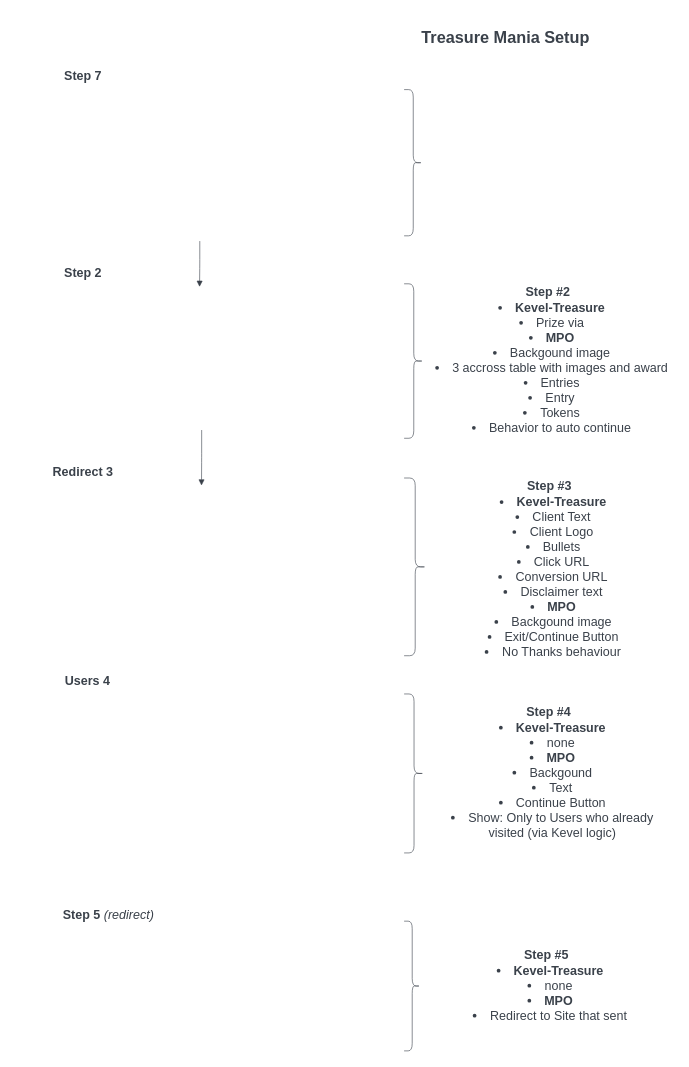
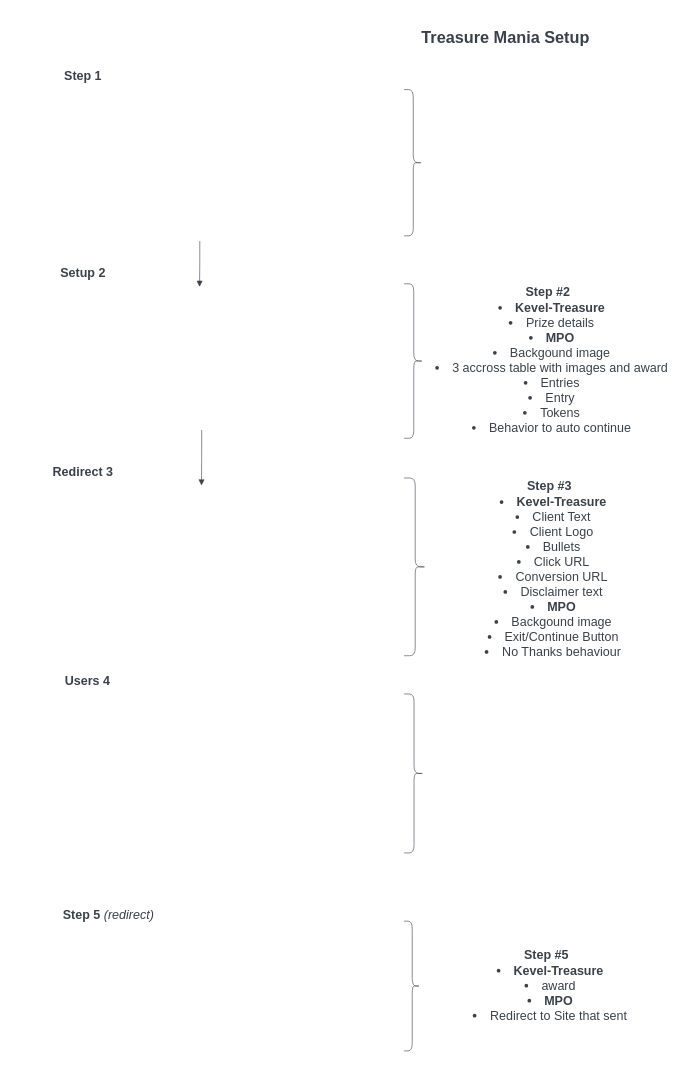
- <mxCell id="6" value="Step 7" style="html=1;overflow=block;blockSpacing=1;whiteSpace=wrap;fontSize=16.7;fontColor=#3a414a;fontStyle=1;spacing=3.8;strokeOpacity=0;fillOpacity=0;rounded=1;absoluteArcSize=1;arcSize=9;fillColor=#ffffff;strokeWidth=0.8;lucidId=i2ZsZnJC2orE;" vertex="1" parent="1"><mxGeometry x="20" y="79" width="180" height="45" as="geometry" /></mxCell>
+ <mxCell id="6" value="Step 1" style="html=1;overflow=block;blockSpacing=1;whiteSpace=wrap;fontSize=16.7;fontColor=#3a414a;fontStyle=1;spacing=3.8;strokeOpacity=0;fillOpacity=0;rounded=1;absoluteArcSize=1;arcSize=9;fillColor=#ffffff;strokeWidth=0.8;lucidId=i2ZsZnJC2orE;" vertex="1" parent="1"><mxGeometry x="20" y="79" width="180" height="45" as="geometry" /></mxCell>
- <mxCell id="7" value="Step 2" style="html=1;overflow=block;blockSpacing=1;whiteSpace=wrap;fontSize=16.7;fontColor=#3a414a;fontStyle=1;spacing=3.8;strokeOpacity=0;fillOpacity=0;rounded=1;absoluteArcSize=1;arcSize=9;fillColor=#ffffff;strokeWidth=0.8;lucidId=t2ZsYhyUbmtf;" vertex="1" parent="1"><mxGeometry x="20" y="341" width="180" height="45" as="geometry" /></mxCell>
+ <mxCell id="7" value="Setup 2" style="html=1;overflow=block;blockSpacing=1;whiteSpace=wrap;fontSize=16.7;fontColor=#3a414a;fontStyle=1;spacing=3.8;strokeOpacity=0;fillOpacity=0;rounded=1;absoluteArcSize=1;arcSize=9;fillColor=#ffffff;strokeWidth=0.8;lucidId=t2ZsYhyUbmtf;" vertex="1" parent="1"><mxGeometry x="20" y="341" width="180" height="45" as="geometry" /></mxCell>
- <mxCell id="15" value="&lt;div style=&quot;display: flex; justify-content: center; text-align: center; align-items: baseline; font-size: 0; line-height: 1.25;margin-top: -2px;&quot;&gt;&lt;span&gt;&lt;span style=&quot;font-size:16.7px;color:#3a414a;font-weight: bold;&quot;&gt;Step #2&#10;&lt;/span&gt;&lt;/span&gt;&lt;/div&gt;&lt;ul style=&quot;margin: 0px; padding-left: 10px;list-style-position: inside; list-style-type:disc&quot;&gt;&lt;li style=&quot;text-align:center;color:#3a414a;font-size:16.7px;&quot;&gt;&lt;span style=&quot;margin-left: 0px;margin-top: -2px;&quot;&gt;&lt;span style=&quot;font-size:16.7px;color:#3a414a;font-weight: bold;&quot;&gt;Kevel-Treasure&lt;/span&gt;&lt;span style=&quot;font-size:16.7px;color:#3a414a;&quot;&gt;&lt;/span&gt;&lt;/span&gt;&lt;/li&gt;&lt;li style=&quot;text-align:center;color:#3a414a;font-size:16.7px;&quot;&gt;&lt;span style=&quot;margin-left: 0px;margin-top: -2px;&quot;&gt;&lt;span style=&quot;font-size:16.7px;color:#3a414a;&quot;&gt;Prize via&lt;/span&gt;&lt;/span&gt;&lt;/li&gt;&lt;li style=&quot;text-align:center;color:#3a414a;font-size:16.7px;&quot;&gt;&lt;span style=&quot;margin-left: 0px;margin-top: -2px;&quot;&gt;&lt;span style=&quot;font-size:16.7px;color:#3a414a;&quot;&gt;&lt;span style=&quot;font-size:16.7px;color:#3a414a;font-weight: bold;&quot;&gt;MPO&lt;/span&gt;&lt;/span&gt;&lt;/span&gt;&lt;/li&gt;&lt;li style=&quot;text-align:center;color:#3a414a;font-size:16.7px;&quot;&gt;&lt;span style=&quot;margin-left: 0px;margin-top: -2px;&quot;&gt;&lt;span style=&quot;font-size:16.7px;color:#3a414a;&quot;&gt;Backgound image&lt;/span&gt;&lt;/span&gt;&lt;/li&gt;&lt;li style=&quot;text-align:center;color:#3a414a;font-size:16.7px;&quot;&gt;&lt;span style=&quot;margin-left: 0px;margin-top: -2px;&quot;&gt;&lt;span style=&quot;font-size:16.7px;color:#3a414a;&quot;&gt;3 accross table with images and award&lt;/span&gt;&lt;/span&gt;&lt;/li&gt;&lt;li style=&quot;text-align:center;color:#3a414a;font-size:16.7px;&quot;&gt;&lt;span style=&quot;margin-left: 0px;margin-top: -2px;&quot;&gt;&lt;span style=&quot;font-size:16.7px;color:#3a414a;&quot;&gt;Entries&lt;/span&gt;&lt;/span&gt;&lt;/li&gt;&lt;li style=&quot;text-align:center;color:#3a414a;font-size:16.7px;&quot;&gt;&lt;span style=&quot;margin-left: 0px;margin-top: -2px;&quot;&gt;&lt;span style=&quot;font-size:16.7px;color:#3a414a;&quot;&gt;Entry&lt;/span&gt;&lt;/span&gt;&lt;/li&gt;&lt;li style=&quot;text-align:center;color:#3a414a;font-size:16.7px;&quot;&gt;&lt;span style=&quot;margin-left: 0px;margin-top: -2px;&quot;&gt;&lt;span style=&quot;font-size:16.7px;color:#3a414a;&quot;&gt;Tokens&lt;/span&gt;&lt;/span&gt;&lt;/li&gt;&lt;li style=&quot;text-align:center;color:#3a414a;font-size:16.7px;&quot;&gt;&lt;span style=&quot;margin-left: 0px;margin-top: -2px;&quot;&gt;&lt;span style=&quot;font-size:16.7px;color:#3a414a;&quot;&gt;Behavior to auto continue&lt;/span&gt;&lt;/span&gt;&lt;/li&gt;&lt;/ul&gt;" style="strokeColor=none;fillColor=none;whiteSpace=wrap;overflow=block;blockSpacing=1;html=1;fontSize=13;spacing=3.8;strokeOpacity=100;rounded=1;absoluteArcSize=1;arcSize=9;strokeWidth=0.8;" vertex="1" parent="13"><mxGeometry x="25.75" width="332.25" height="206" as="geometry" /></mxCell>
+ <mxCell id="15" value="&lt;div style=&quot;display: flex; justify-content: center; text-align: center; align-items: baseline; font-size: 0; line-height: 1.25;margin-top: -2px;&quot;&gt;&lt;span&gt;&lt;span style=&quot;font-size:16.7px;color:#3a414a;font-weight: bold;&quot;&gt;Step #2&#10;&lt;/span&gt;&lt;/span&gt;&lt;/div&gt;&lt;ul style=&quot;margin: 0px; padding-left: 10px;list-style-position: inside; list-style-type:disc&quot;&gt;&lt;li style=&quot;text-align:center;color:#3a414a;font-size:16.7px;&quot;&gt;&lt;span style=&quot;margin-left: 0px;margin-top: -2px;&quot;&gt;&lt;span style=&quot;font-size:16.7px;color:#3a414a;font-weight: bold;&quot;&gt;Kevel-Treasure&lt;/span&gt;&lt;span style=&quot;font-size:16.7px;color:#3a414a;&quot;&gt;&lt;/span&gt;&lt;/span&gt;&lt;/li&gt;&lt;li style=&quot;text-align:center;color:#3a414a;font-size:16.7px;&quot;&gt;&lt;span style=&quot;margin-left: 0px;margin-top: -2px;&quot;&gt;&lt;span style=&quot;font-size:16.7px;color:#3a414a;&quot;&gt;Prize details&lt;/span&gt;&lt;/span&gt;&lt;/li&gt;&lt;li style=&quot;text-align:center;color:#3a414a;font-size:16.7px;&quot;&gt;&lt;span style=&quot;margin-left: 0px;margin-top: -2px;&quot;&gt;&lt;span style=&quot;font-size:16.7px;color:#3a414a;&quot;&gt;&lt;span style=&quot;font-size:16.7px;color:#3a414a;font-weight: bold;&quot;&gt;MPO&lt;/span&gt;&lt;/span&gt;&lt;/span&gt;&lt;/li&gt;&lt;li style=&quot;text-align:center;color:#3a414a;font-size:16.7px;&quot;&gt;&lt;span style=&quot;margin-left: 0px;margin-top: -2px;&quot;&gt;&lt;span style=&quot;font-size:16.7px;color:#3a414a;&quot;&gt;Backgound image&lt;/span&gt;&lt;/span&gt;&lt;/li&gt;&lt;li style=&quot;text-align:center;color:#3a414a;font-size:16.7px;&quot;&gt;&lt;span style=&quot;margin-left: 0px;margin-top: -2px;&quot;&gt;&lt;span style=&quot;font-size:16.7px;color:#3a414a;&quot;&gt;3 accross table with images and award&lt;/span&gt;&lt;/span&gt;&lt;/li&gt;&lt;li style=&quot;text-align:center;color:#3a414a;font-size:16.7px;&quot;&gt;&lt;span style=&quot;margin-left: 0px;margin-top: -2px;&quot;&gt;&lt;span style=&quot;font-size:16.7px;color:#3a414a;&quot;&gt;Entries&lt;/span&gt;&lt;/span&gt;&lt;/li&gt;&lt;li style=&quot;text-align:center;color:#3a414a;font-size:16.7px;&quot;&gt;&lt;span style=&quot;margin-left: 0px;margin-top: -2px;&quot;&gt;&lt;span style=&quot;font-size:16.7px;color:#3a414a;&quot;&gt;Entry&lt;/span&gt;&lt;/span&gt;&lt;/li&gt;&lt;li style=&quot;text-align:center;color:#3a414a;font-size:16.7px;&quot;&gt;&lt;span style=&quot;margin-left: 0px;margin-top: -2px;&quot;&gt;&lt;span style=&quot;font-size:16.7px;color:#3a414a;&quot;&gt;Tokens&lt;/span&gt;&lt;/span&gt;&lt;/li&gt;&lt;li style=&quot;text-align:center;color:#3a414a;font-size:16.7px;&quot;&gt;&lt;span style=&quot;margin-left: 0px;margin-top: -2px;&quot;&gt;&lt;span style=&quot;font-size:16.7px;color:#3a414a;&quot;&gt;Behavior to auto continue&lt;/span&gt;&lt;/span&gt;&lt;/li&gt;&lt;/ul&gt;" style="strokeColor=none;fillColor=none;whiteSpace=wrap;overflow=block;blockSpacing=1;html=1;fontSize=13;spacing=3.8;strokeOpacity=100;rounded=1;absoluteArcSize=1;arcSize=9;strokeWidth=0.8;" vertex="1" parent="13"><mxGeometry x="25.75" width="332.25" height="206" as="geometry" /></mxCell>
- <mxCell id="23" value="&lt;div style=&quot;display: flex; justify-content: center; text-align: center; align-items: baseline; font-size: 0; line-height: 1.25;margin-top: -2px;&quot;&gt;&lt;span&gt;&lt;span style=&quot;font-size:16.7px;color:#3a414a;font-weight: bold;&quot;&gt;Step #4&#10;&lt;/span&gt;&lt;/span&gt;&lt;/div&gt;&lt;ul style=&quot;margin: 0px; padding-left: 10px;list-style-position: inside; list-style-type:disc&quot;&gt;&lt;li style=&quot;text-align:center;color:#3a414a;font-size:16.7px;&quot;&gt;&lt;span style=&quot;margin-left: 0px;margin-top: -2px;&quot;&gt;&lt;span style=&quot;font-size:16.7px;color:#3a414a;font-weight: bold;&quot;&gt;Kevel-Treasure&lt;/span&gt;&lt;span style=&quot;font-size:16.7px;color:#3a414a;&quot;&gt;&lt;/span&gt;&lt;/span&gt;&lt;/li&gt;&lt;li style=&quot;text-align:center;color:#3a414a;font-size:16.7px;&quot;&gt;&lt;span style=&quot;margin-left: 0px;margin-top: -2px;&quot;&gt;&lt;span style=&quot;font-size:16.7px;color:#3a414a;&quot;&gt;none&lt;/span&gt;&lt;/span&gt;&lt;/li&gt;&lt;li style=&quot;text-align:center;color:#3a414a;font-size:16.7px;&quot;&gt;&lt;span style=&quot;margin-left: 0px;margin-top: -2px;&quot;&gt;&lt;span style=&quot;font-size:16.7px;color:#3a414a;&quot;&gt;&lt;span style=&quot;font-size:16.7px;color:#3a414a;font-weight: bold;&quot;&gt;MPO&lt;/span&gt;&lt;/span&gt;&lt;/span&gt;&lt;/li&gt;&lt;li style=&quot;text-align:center;color:#3a414a;font-size:16.7px;&quot;&gt;&lt;span style=&quot;margin-left: 0px;margin-top: -2px;&quot;&gt;&lt;span style=&quot;font-size:16.7px;color:#3a414a;&quot;&gt;Backgound&lt;/span&gt;&lt;/span&gt;&lt;/li&gt;&lt;li style=&quot;text-align:center;color:#3a414a;font-size:16.7px;&quot;&gt;&lt;span style=&quot;margin-left: 0px;margin-top: -2px;&quot;&gt;&lt;span style=&quot;font-size:16.7px;color:#3a414a;&quot;&gt;Text&lt;/span&gt;&lt;/span&gt;&lt;/li&gt;&lt;li style=&quot;text-align:center;color:#3a414a;font-size:16.7px;&quot;&gt;&lt;span style=&quot;margin-left: 0px;margin-top: -2px;&quot;&gt;&lt;span style=&quot;font-size:16.7px;color:#3a414a;&quot;&gt;Continue Button&lt;/span&gt;&lt;/span&gt;&lt;/li&gt;&lt;li style=&quot;text-align:center;color:#3a414a;font-size:16.7px;&quot;&gt;&lt;span style=&quot;margin-left: 0px;margin-top: -2px;&quot;&gt;&lt;span style=&quot;font-size:16.7px;color:#3a414a;&quot;&gt;Show: Only to Users who already visited (via Kevel logic)&lt;/span&gt;&lt;/span&gt;&lt;/li&gt;&lt;/ul&gt;" style="strokeColor=none;fillColor=none;whiteSpace=wrap;overflow=block;blockSpacing=1;html=1;fontSize=13;spacing=3.8;strokeOpacity=100;rounded=1;absoluteArcSize=1;arcSize=9;strokeWidth=0.8;" vertex="1" parent="21"><mxGeometry x="26.5" width="331.5" height="212" as="geometry" /></mxCell>
- <mxCell id="27" value="&lt;div style=&quot;display: flex; justify-content: center; text-align: center; align-items: baseline; font-size: 0; line-height: 1.25;margin-top: -2px;&quot;&gt;&lt;span&gt;&lt;span style=&quot;font-size:16.7px;color:#3a414a;font-weight: bold;&quot;&gt;Step #5&#10;&lt;/span&gt;&lt;/span&gt;&lt;/div&gt;&lt;ul style=&quot;margin: 0px; padding-left: 10px;list-style-position: inside; list-style-type:disc&quot;&gt;&lt;li style=&quot;text-align:center;color:#3a414a;font-size:16.7px;&quot;&gt;&lt;span style=&quot;margin-left: 0px;margin-top: -2px;&quot;&gt;&lt;span style=&quot;font-size:16.7px;color:#3a414a;font-weight: bold;&quot;&gt;Kevel-Treasure&lt;/span&gt;&lt;span style=&quot;font-size:16.7px;color:#3a414a;&quot;&gt;&lt;/span&gt;&lt;/span&gt;&lt;/li&gt;&lt;li style=&quot;text-align:center;color:#3a414a;font-size:16.7px;&quot;&gt;&lt;span style=&quot;margin-left: 0px;margin-top: -2px;&quot;&gt;&lt;span style=&quot;font-size:16.7px;color:#3a414a;&quot;&gt;none&lt;/span&gt;&lt;/span&gt;&lt;/li&gt;&lt;li style=&quot;text-align:center;color:#3a414a;font-size:16.7px;&quot;&gt;&lt;span style=&quot;margin-left: 0px;margin-top: -2px;&quot;&gt;&lt;span style=&quot;font-size:16.7px;color:#3a414a;&quot;&gt;&lt;span style=&quot;font-size:16.7px;color:#3a414a;font-weight: bold;&quot;&gt;MPO&lt;/span&gt;&lt;/span&gt;&lt;/span&gt;&lt;/li&gt;&lt;li style=&quot;text-align:center;color:#3a414a;font-size:16.7px;&quot;&gt;&lt;span style=&quot;margin-left: 0px;margin-top: -2px;&quot;&gt;&lt;span style=&quot;font-size:16.7px;color:#3a414a;&quot;&gt;Redirect to Site that sent&lt;/span&gt;&lt;/span&gt;&lt;/li&gt;&lt;/ul&gt;" style="strokeColor=none;fillColor=none;whiteSpace=wrap;overflow=block;blockSpacing=1;html=1;fontSize=13;spacing=3.8;strokeOpacity=100;rounded=1;absoluteArcSize=1;arcSize=9;strokeWidth=0.8;" vertex="1" parent="25"><mxGeometry x="21.625" width="336.375" height="173" as="geometry" /></mxCell>
+ <mxCell id="27" value="&lt;div style=&quot;display: flex; justify-content: center; text-align: center; align-items: baseline; font-size: 0; line-height: 1.25;margin-top: -2px;&quot;&gt;&lt;span&gt;&lt;span style=&quot;font-size:16.7px;color:#3a414a;font-weight: bold;&quot;&gt;Step #5&#10;&lt;/span&gt;&lt;/span&gt;&lt;/div&gt;&lt;ul style=&quot;margin: 0px; padding-left: 10px;list-style-position: inside; list-style-type:disc&quot;&gt;&lt;li style=&quot;text-align:center;color:#3a414a;font-size:16.7px;&quot;&gt;&lt;span style=&quot;margin-left: 0px;margin-top: -2px;&quot;&gt;&lt;span style=&quot;font-size:16.7px;color:#3a414a;font-weight: bold;&quot;&gt;Kevel-Treasure&lt;/span&gt;&lt;span style=&quot;font-size:16.7px;color:#3a414a;&quot;&gt;&lt;/span&gt;&lt;/span&gt;&lt;/li&gt;&lt;li style=&quot;text-align:center;color:#3a414a;font-size:16.7px;&quot;&gt;&lt;span style=&quot;margin-left: 0px;margin-top: -2px;&quot;&gt;&lt;span style=&quot;font-size:16.7px;color:#3a414a;&quot;&gt;award&lt;/span&gt;&lt;/span&gt;&lt;/li&gt;&lt;li style=&quot;text-align:center;color:#3a414a;font-size:16.7px;&quot;&gt;&lt;span style=&quot;margin-left: 0px;margin-top: -2px;&quot;&gt;&lt;span style=&quot;font-size:16.7px;color:#3a414a;&quot;&gt;&lt;span style=&quot;font-size:16.7px;color:#3a414a;font-weight: bold;&quot;&gt;MPO&lt;/span&gt;&lt;/span&gt;&lt;/span&gt;&lt;/li&gt;&lt;li style=&quot;text-align:center;color:#3a414a;font-size:16.7px;&quot;&gt;&lt;span style=&quot;margin-left: 0px;margin-top: -2px;&quot;&gt;&lt;span style=&quot;font-size:16.7px;color:#3a414a;&quot;&gt;Redirect to Site that sent&lt;/span&gt;&lt;/span&gt;&lt;/li&gt;&lt;/ul&gt;" style="strokeColor=none;fillColor=none;whiteSpace=wrap;overflow=block;blockSpacing=1;html=1;fontSize=13;spacing=3.8;strokeOpacity=100;rounded=1;absoluteArcSize=1;arcSize=9;strokeWidth=0.8;" vertex="1" parent="25"><mxGeometry x="21.625" width="336.375" height="173" as="geometry" /></mxCell>
